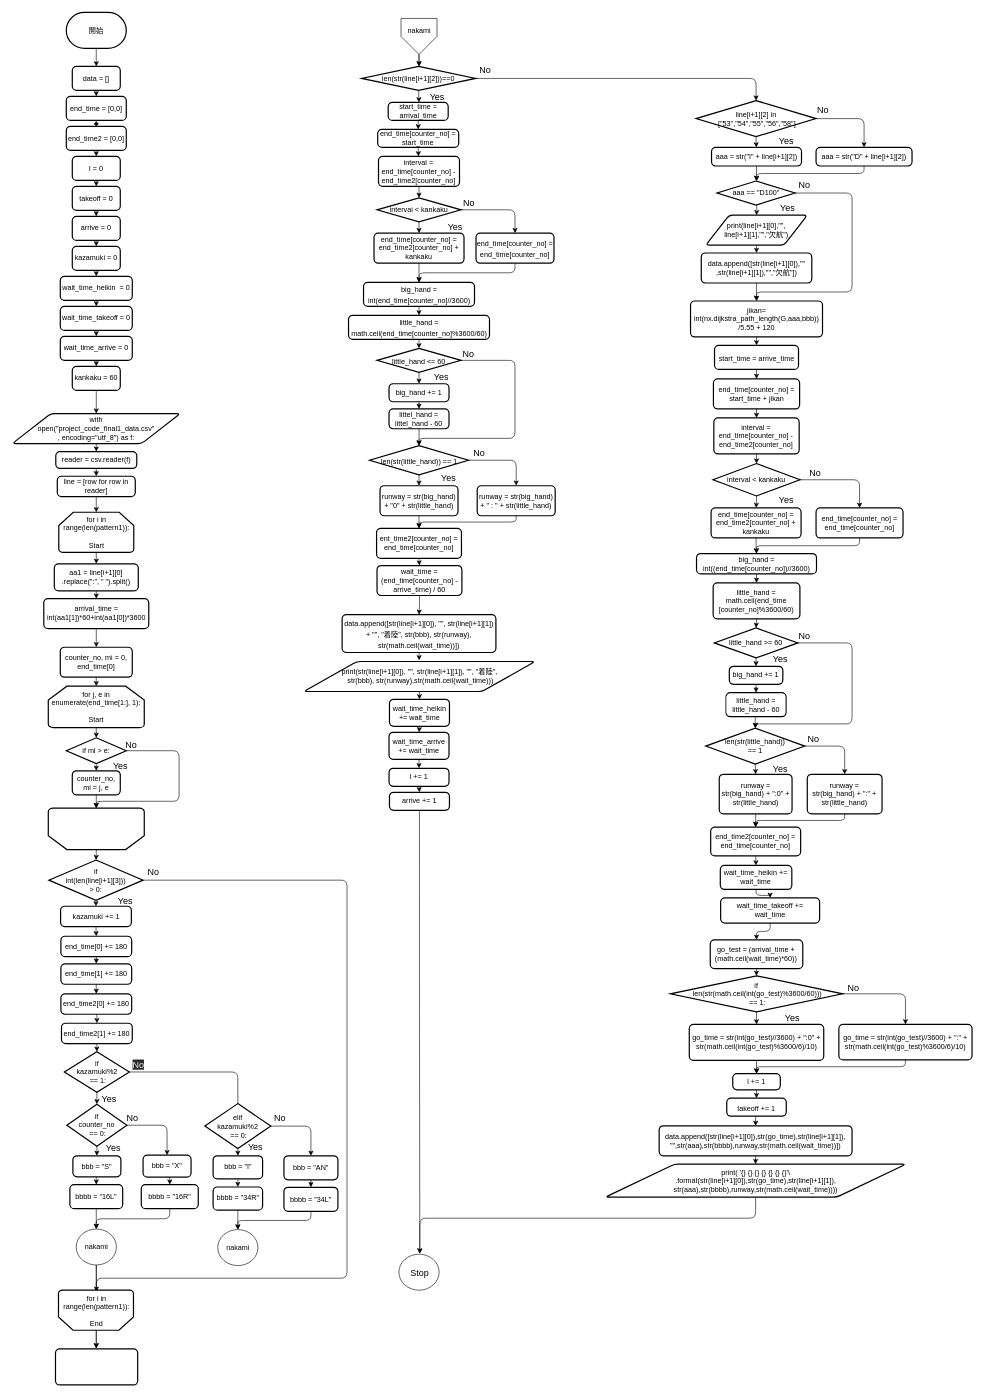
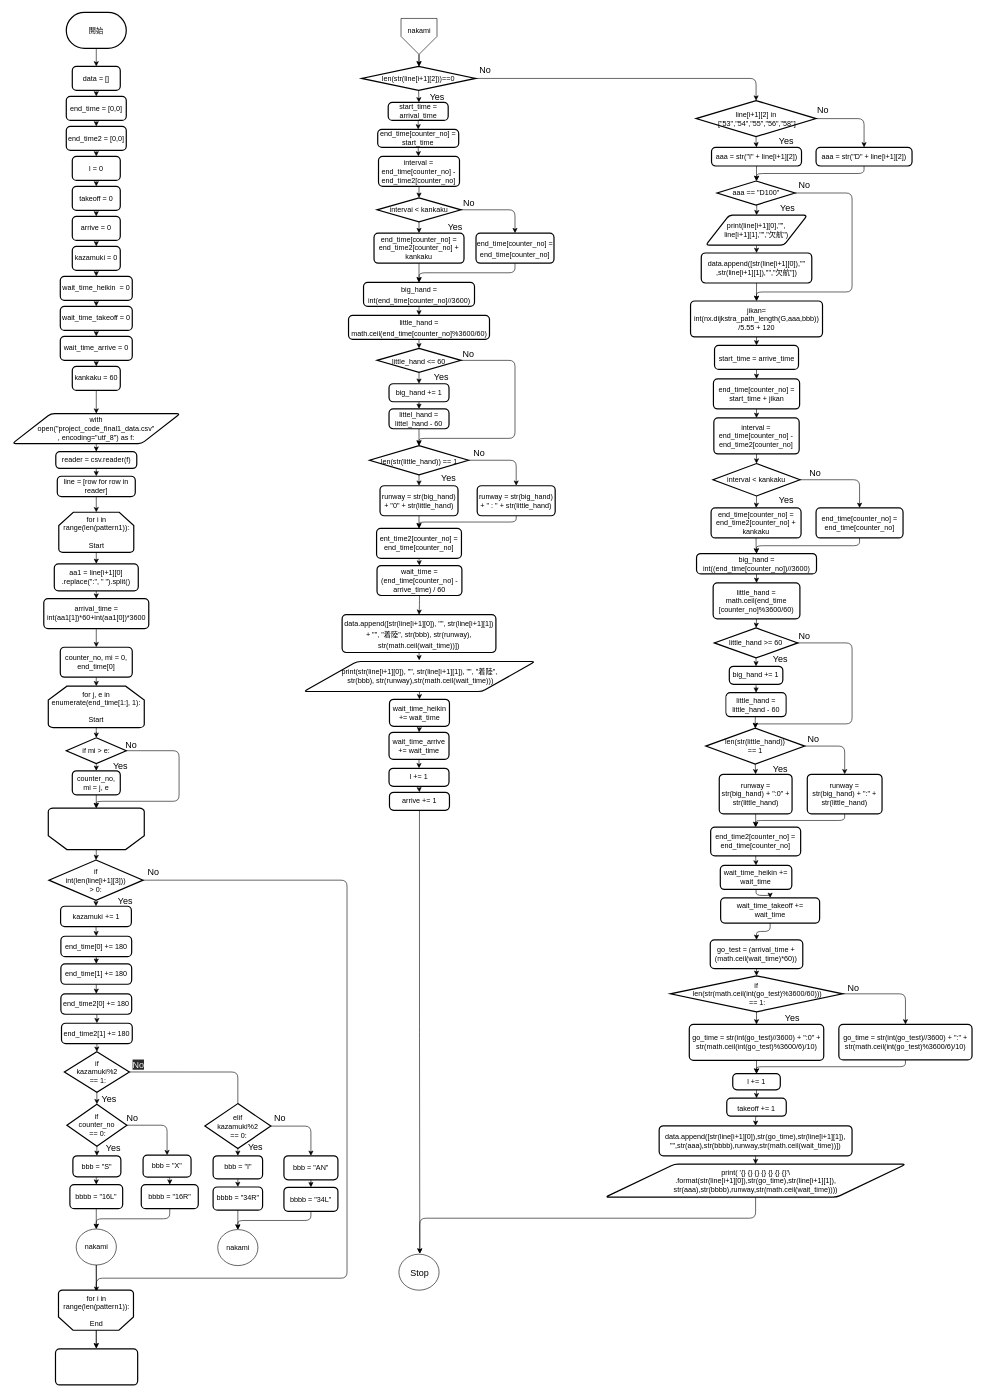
- <mxCell id="11" style="edgeStyle=none;html=1;exitX=0.5;exitY=1;exitDx=0;exitDy=0;entryX=0.5;entryY=0;entryDx=0;entryDy=0;endArrow=diamond;" parent="1" source="12" target="14" edge="1"><mxGeometry relative="1" as="geometry" /></mxCell>
+ <mxCell id="11" style="edgeStyle=none;html=1;exitX=0.5;exitY=1;exitDx=0;exitDy=0;entryX=0.5;entryY=0;entryDx=0;entryDy=0;" parent="1" source="12" target="14" edge="1"><mxGeometry relative="1" as="geometry" /></mxCell>
